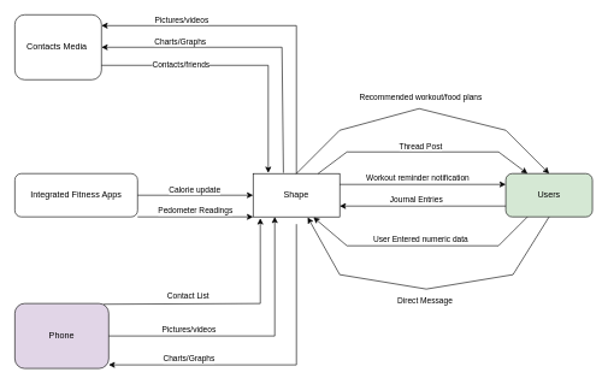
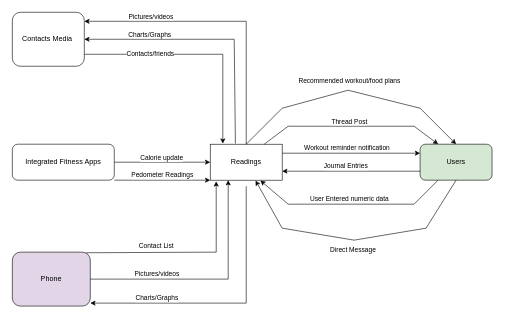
- <mxCell id="2" value="Shape" style="rounded=0;whiteSpace=wrap;html=1;" parent="1" vertex="1"><mxGeometry x="350" y="240" width="120" height="60" as="geometry" /></mxCell>
+ <mxCell id="2" value="Readings" style="rounded=0;whiteSpace=wrap;html=1;" parent="1" vertex="1"><mxGeometry x="350" y="240" width="120" height="60" as="geometry" /></mxCell>
